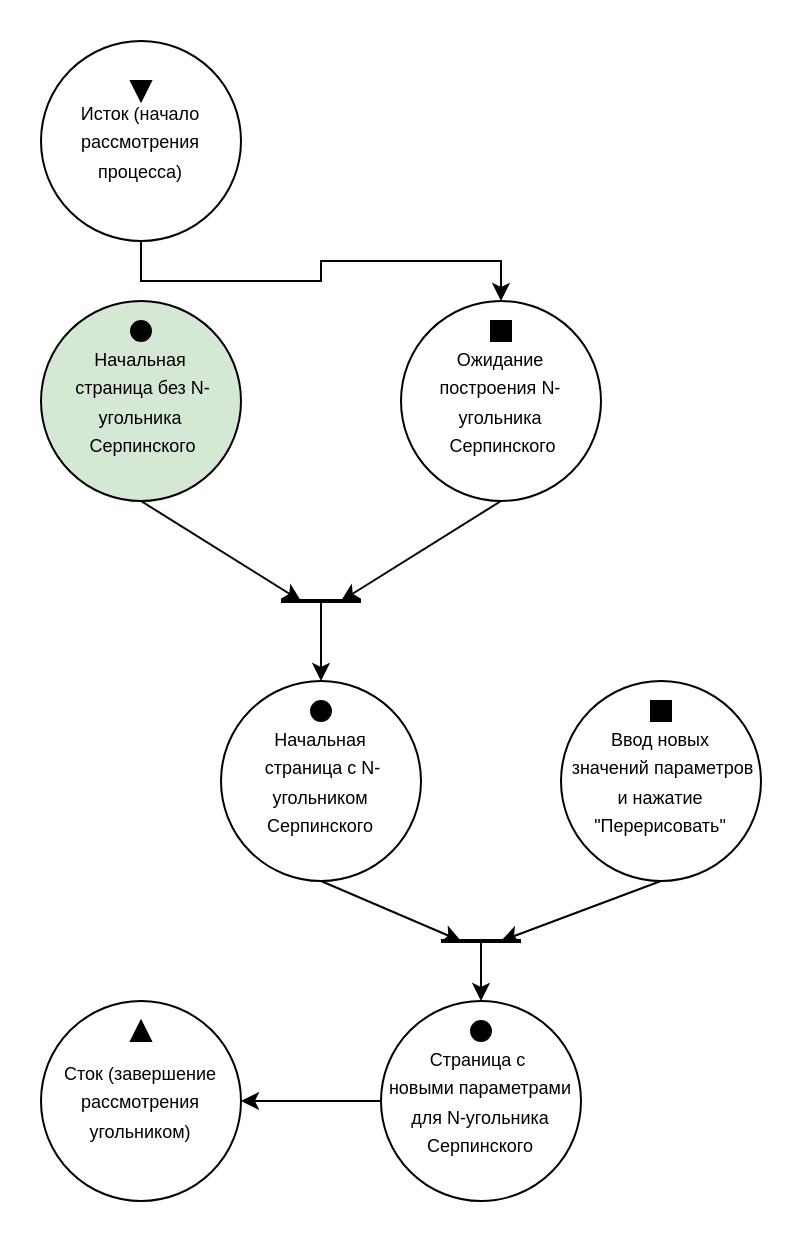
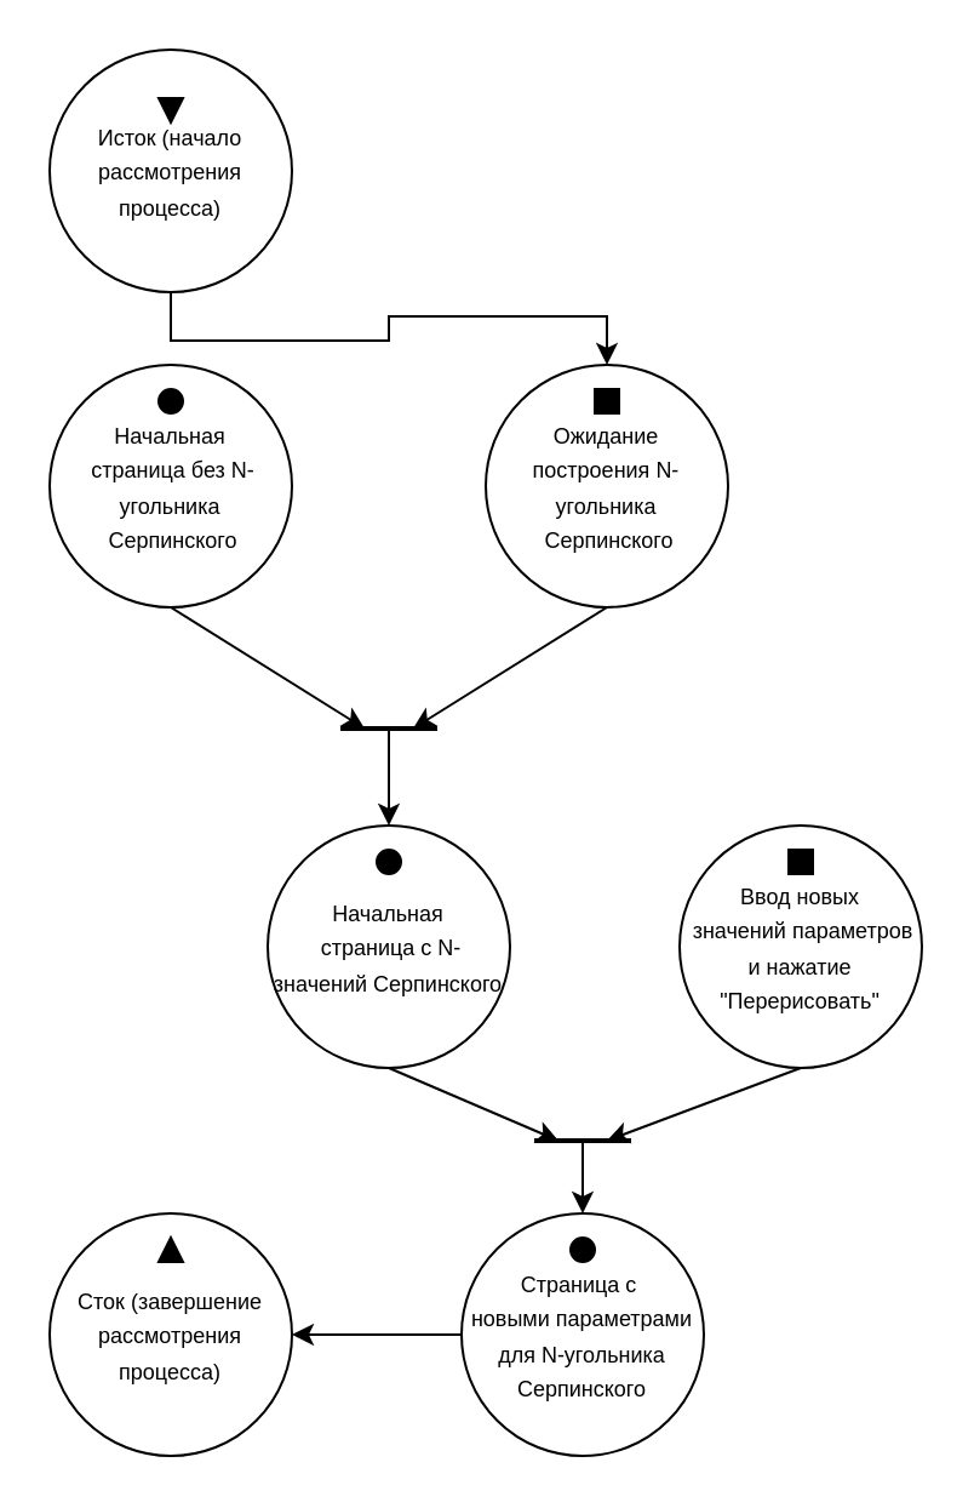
- <mxCell id="20" value="&lt;font style=&quot;font-size: 9px;&quot;&gt;Начальная&lt;/font&gt;&lt;div&gt;&lt;font style=&quot;font-size: 9px;&quot;&gt;&amp;nbsp;страница без N-угольника&lt;/font&gt;&lt;/div&gt;&lt;div&gt;&lt;font style=&quot;font-size: 9px;&quot;&gt;&amp;nbsp;Серпинского&lt;/font&gt;&lt;/div&gt;" style="ellipse;whiteSpace=wrap;html=1;aspect=fixed;fillColor=#d5e8d4;" vertex="1" parent="1"><mxGeometry x="20" y="150" width="100" height="100" as="geometry" /></mxCell>
+ <mxCell id="20" value="&lt;font style=&quot;font-size: 9px;&quot;&gt;Начальная&lt;/font&gt;&lt;div&gt;&lt;font style=&quot;font-size: 9px;&quot;&gt;&amp;nbsp;страница без N-угольника&lt;/font&gt;&lt;/div&gt;&lt;div&gt;&lt;font style=&quot;font-size: 9px;&quot;&gt;&amp;nbsp;Серпинского&lt;/font&gt;&lt;/div&gt;" style="ellipse;whiteSpace=wrap;html=1;aspect=fixed;" vertex="1" parent="1"><mxGeometry x="20" y="150" width="100" height="100" as="geometry" /></mxCell>
- <mxCell id="5" value="&lt;font style=&quot;font-size: 9px;&quot;&gt;Начальная&lt;/font&gt;&lt;div&gt;&lt;font style=&quot;font-size: 9px;&quot;&gt;&amp;nbsp;страница с N-угольником Серпинского&lt;/font&gt;&lt;/div&gt;" style="ellipse;whiteSpace=wrap;html=1;aspect=fixed;" vertex="1" parent="1"><mxGeometry x="110" y="340" width="100" height="100" as="geometry" /></mxCell>
+ <mxCell id="5" value="&lt;font style=&quot;font-size: 9px;&quot;&gt;Начальная&lt;/font&gt;&lt;div&gt;&lt;font style=&quot;font-size: 9px;&quot;&gt;&amp;nbsp;страница с N-значений Серпинского&lt;/font&gt;&lt;/div&gt;" style="ellipse;whiteSpace=wrap;html=1;aspect=fixed;" vertex="1" parent="1"><mxGeometry x="110" y="340" width="100" height="100" as="geometry" /></mxCell>
- <mxCell id="10" value="&lt;font style=&quot;font-size: 9px;&quot;&gt;Сток (завершение рассмотрения угольником)&lt;/font&gt;" style="ellipse;whiteSpace=wrap;html=1;aspect=fixed;" vertex="1" parent="1"><mxGeometry x="20" y="500" width="100" height="100" as="geometry" /></mxCell>
+ <mxCell id="10" value="&lt;font style=&quot;font-size: 9px;&quot;&gt;Сток (завершение рассмотрения процесса)&lt;/font&gt;" style="ellipse;whiteSpace=wrap;html=1;aspect=fixed;" vertex="1" parent="1"><mxGeometry x="20" y="500" width="100" height="100" as="geometry" /></mxCell>
